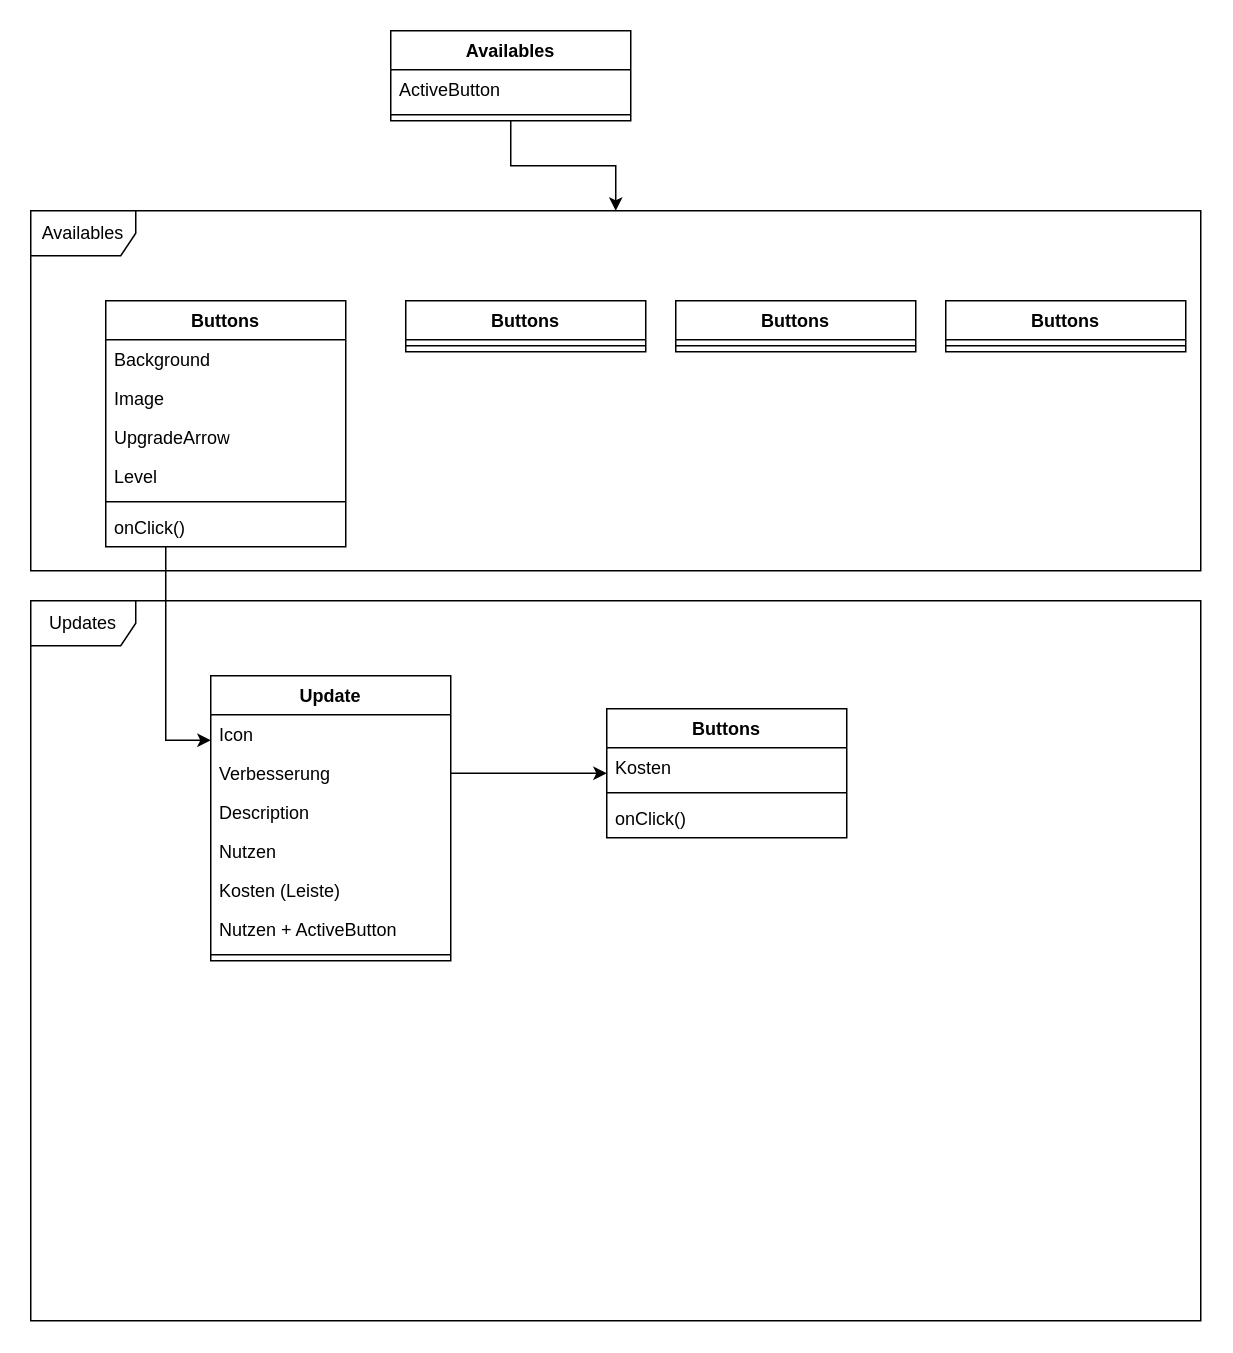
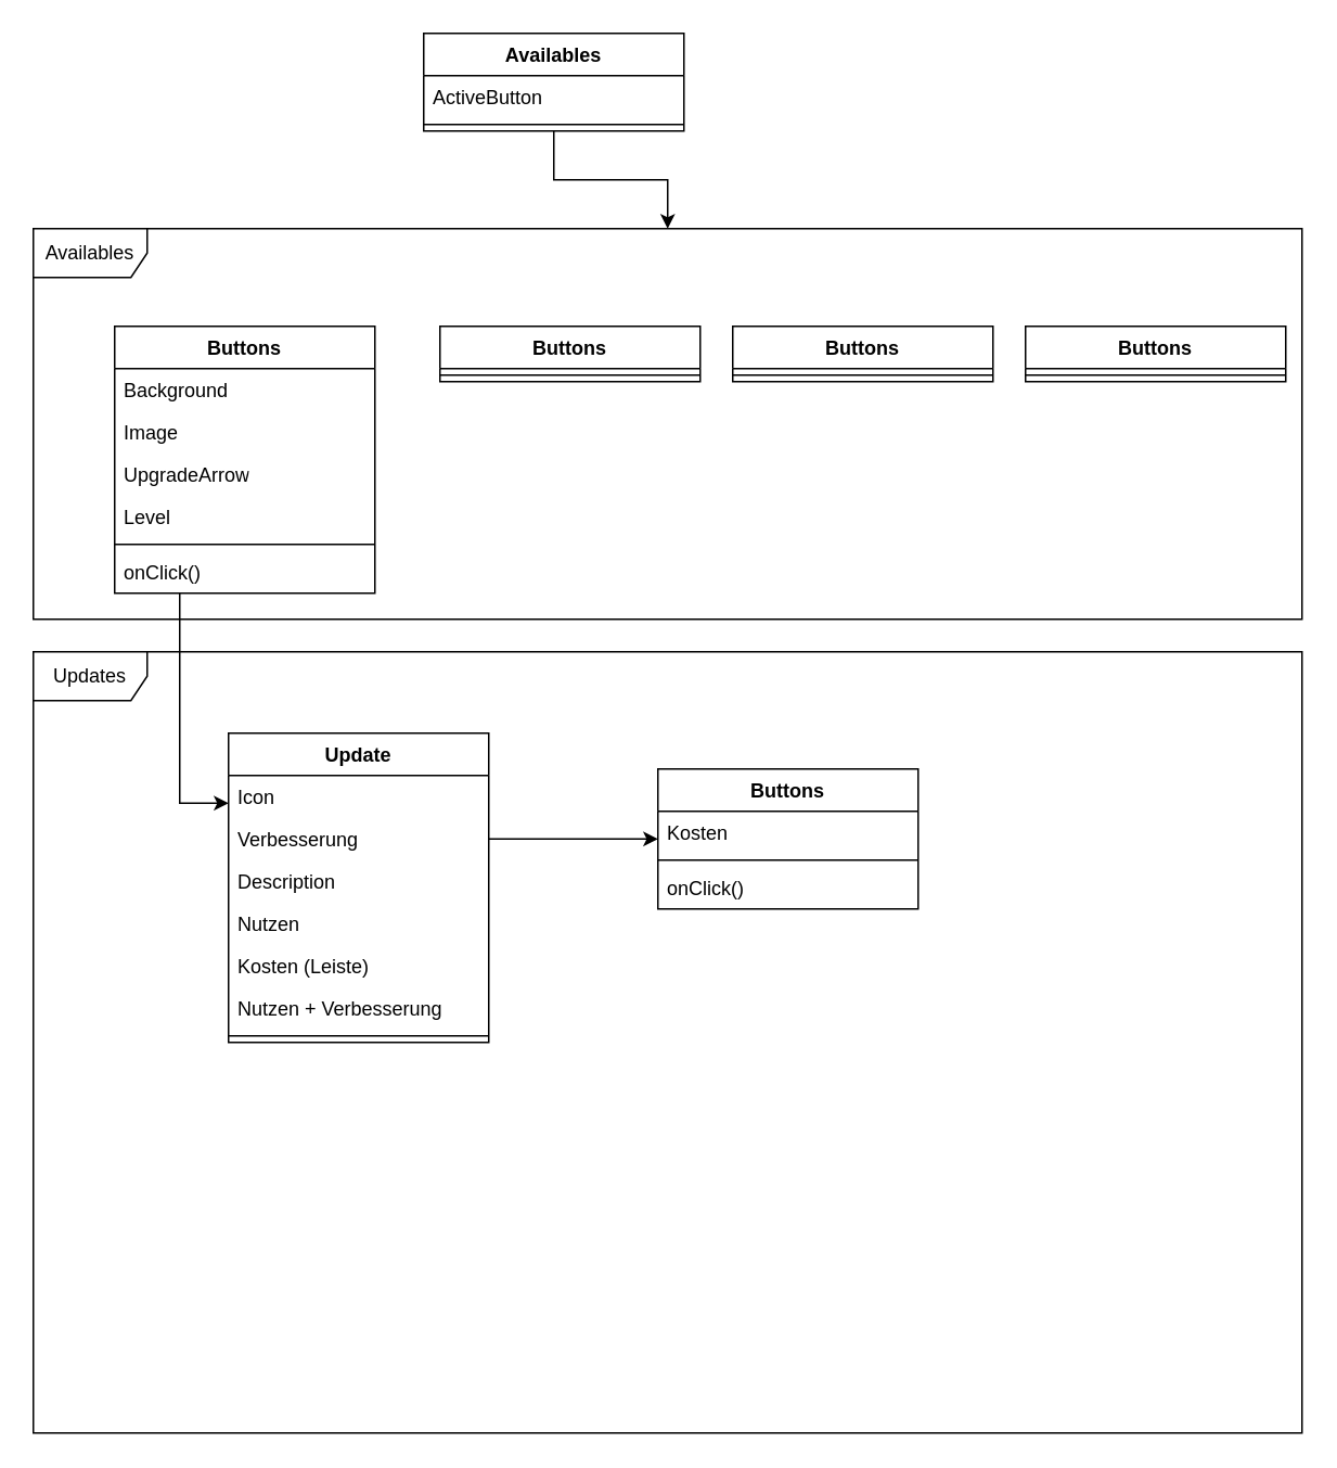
- <mxCell id="24" value="Nutzen + ActiveButton" style="text;strokeColor=none;fillColor=none;align=left;verticalAlign=top;spacingLeft=4;spacingRight=4;overflow=hidden;rotatable=0;points=[[0,0.5],[1,0.5]];portConstraint=eastwest;whiteSpace=wrap;html=1;" parent="18" vertex="1"><mxGeometry y="156" width="160" height="26" as="geometry" /></mxCell>
+ <mxCell id="24" value="Nutzen + Verbesserung" style="text;strokeColor=none;fillColor=none;align=left;verticalAlign=top;spacingLeft=4;spacingRight=4;overflow=hidden;rotatable=0;points=[[0,0.5],[1,0.5]];portConstraint=eastwest;whiteSpace=wrap;html=1;" parent="18" vertex="1"><mxGeometry y="156" width="160" height="26" as="geometry" /></mxCell>
